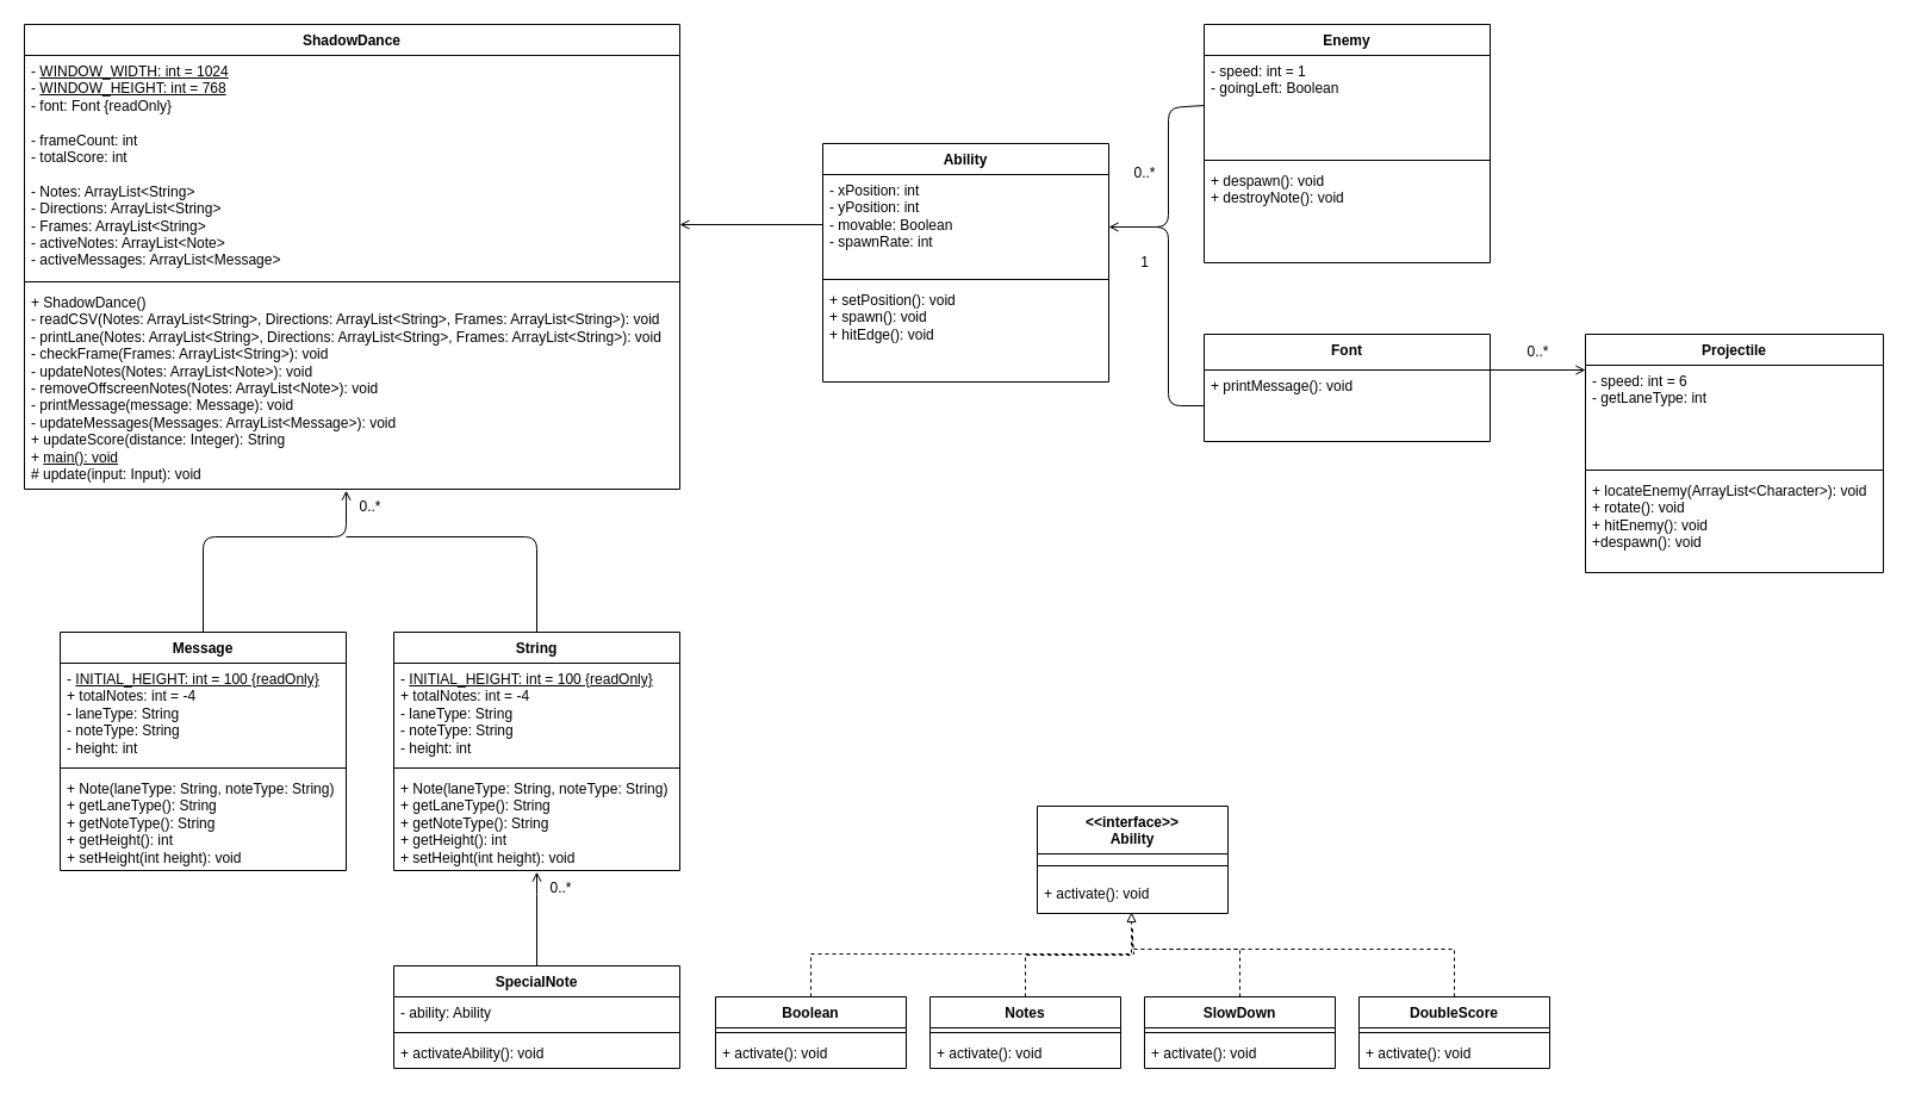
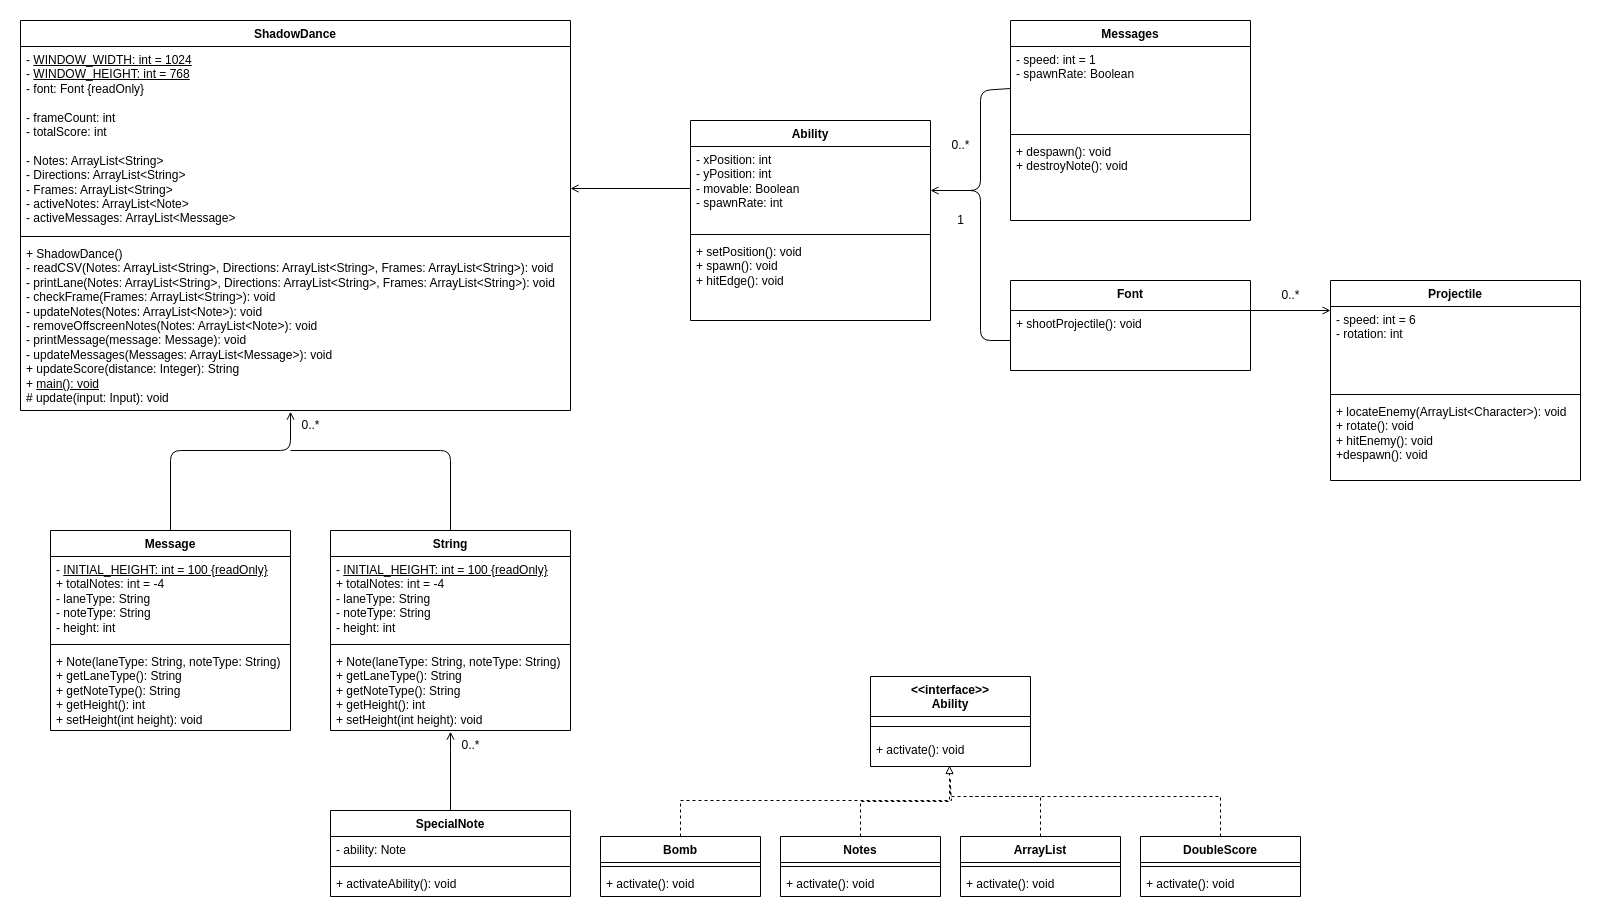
- <mxCell id="44" value="Enemy" style="swimlane;fontStyle=1;align=center;verticalAlign=top;childLayout=stackLayout;horizontal=1;startSize=26;horizontalStack=0;resizeParent=1;resizeParentMax=0;resizeLast=0;collapsible=1;marginBottom=0;whiteSpace=wrap;html=1;" parent="1" vertex="1"><mxGeometry x="1010" y="20" width="240" height="200" as="geometry" /></mxCell>
+ <mxCell id="44" value="Messages" style="swimlane;fontStyle=1;align=center;verticalAlign=top;childLayout=stackLayout;horizontal=1;startSize=26;horizontalStack=0;resizeParent=1;resizeParentMax=0;resizeLast=0;collapsible=1;marginBottom=0;whiteSpace=wrap;html=1;" parent="1" vertex="1"><mxGeometry x="1010" y="20" width="240" height="200" as="geometry" /></mxCell>
- <mxCell id="45" value="- speed: int = 1&lt;br&gt;- goingLeft: Boolean&lt;br&gt;" style="text;strokeColor=none;fillColor=none;align=left;verticalAlign=top;spacingLeft=4;spacingRight=4;overflow=hidden;rotatable=0;points=[[0,0.5],[1,0.5]];portConstraint=eastwest;whiteSpace=wrap;html=1;" parent="44" vertex="1"><mxGeometry y="26" width="240" height="84" as="geometry" /></mxCell>
+ <mxCell id="45" value="- speed: int = 1&lt;br&gt;- spawnRate: Boolean&lt;br&gt;" style="text;strokeColor=none;fillColor=none;align=left;verticalAlign=top;spacingLeft=4;spacingRight=4;overflow=hidden;rotatable=0;points=[[0,0.5],[1,0.5]];portConstraint=eastwest;whiteSpace=wrap;html=1;" parent="44" vertex="1"><mxGeometry y="26" width="240" height="84" as="geometry" /></mxCell>
- <mxCell id="49" value="+ printMessage(): void" style="text;strokeColor=none;fillColor=none;align=left;verticalAlign=top;spacingLeft=4;spacingRight=4;overflow=hidden;rotatable=0;points=[[0,0.5],[1,0.5]];portConstraint=eastwest;whiteSpace=wrap;html=1;" parent="48" vertex="1"><mxGeometry y="30" width="240" height="60" as="geometry" /></mxCell>
+ <mxCell id="49" value="+ shootProjectile(): void" style="text;strokeColor=none;fillColor=none;align=left;verticalAlign=top;spacingLeft=4;spacingRight=4;overflow=hidden;rotatable=0;points=[[0,0.5],[1,0.5]];portConstraint=eastwest;whiteSpace=wrap;html=1;" parent="48" vertex="1"><mxGeometry y="30" width="240" height="60" as="geometry" /></mxCell>
- <mxCell id="51" value="- speed: int = 6&lt;br&gt;- getLaneType: int" style="text;strokeColor=none;fillColor=none;align=left;verticalAlign=top;spacingLeft=4;spacingRight=4;overflow=hidden;rotatable=0;points=[[0,0.5],[1,0.5]];portConstraint=eastwest;whiteSpace=wrap;html=1;" parent="50" vertex="1"><mxGeometry y="26" width="250" height="84" as="geometry" /></mxCell>
+ <mxCell id="51" value="- speed: int = 6&lt;br&gt;- rotation: int" style="text;strokeColor=none;fillColor=none;align=left;verticalAlign=top;spacingLeft=4;spacingRight=4;overflow=hidden;rotatable=0;points=[[0,0.5],[1,0.5]];portConstraint=eastwest;whiteSpace=wrap;html=1;" parent="50" vertex="1"><mxGeometry y="26" width="250" height="84" as="geometry" /></mxCell>
- <mxCell id="8" value="- ability: Ability" style="text;strokeColor=none;fillColor=none;align=left;verticalAlign=top;spacingLeft=4;spacingRight=4;overflow=hidden;rotatable=0;points=[[0,0.5],[1,0.5]];portConstraint=eastwest;whiteSpace=wrap;html=1;" parent="7" vertex="1"><mxGeometry y="26" width="240" height="26" as="geometry" /></mxCell>
+ <mxCell id="8" value="- ability: Note" style="text;strokeColor=none;fillColor=none;align=left;verticalAlign=top;spacingLeft=4;spacingRight=4;overflow=hidden;rotatable=0;points=[[0,0.5],[1,0.5]];portConstraint=eastwest;whiteSpace=wrap;html=1;" parent="7" vertex="1"><mxGeometry y="26" width="240" height="26" as="geometry" /></mxCell>
- <mxCell id="16" value="Boolean" style="swimlane;fontStyle=1;align=center;verticalAlign=top;childLayout=stackLayout;horizontal=1;startSize=26;horizontalStack=0;resizeParent=1;resizeParentMax=0;resizeLast=0;collapsible=1;marginBottom=0;whiteSpace=wrap;html=1;" parent="1" vertex="1"><mxGeometry x="600" y="836" width="160" height="60" as="geometry" /></mxCell>
+ <mxCell id="16" value="Bomb" style="swimlane;fontStyle=1;align=center;verticalAlign=top;childLayout=stackLayout;horizontal=1;startSize=26;horizontalStack=0;resizeParent=1;resizeParentMax=0;resizeLast=0;collapsible=1;marginBottom=0;whiteSpace=wrap;html=1;" parent="1" vertex="1"><mxGeometry x="600" y="836" width="160" height="60" as="geometry" /></mxCell>
- <mxCell id="23" value="SlowDown" style="swimlane;fontStyle=1;align=center;verticalAlign=top;childLayout=stackLayout;horizontal=1;startSize=26;horizontalStack=0;resizeParent=1;resizeParentMax=0;resizeLast=0;collapsible=1;marginBottom=0;whiteSpace=wrap;html=1;" parent="1" vertex="1"><mxGeometry x="960" y="836" width="160" height="60" as="geometry" /></mxCell>
+ <mxCell id="23" value="ArrayList" style="swimlane;fontStyle=1;align=center;verticalAlign=top;childLayout=stackLayout;horizontal=1;startSize=26;horizontalStack=0;resizeParent=1;resizeParentMax=0;resizeLast=0;collapsible=1;marginBottom=0;whiteSpace=wrap;html=1;" parent="1" vertex="1"><mxGeometry x="960" y="836" width="160" height="60" as="geometry" /></mxCell>
